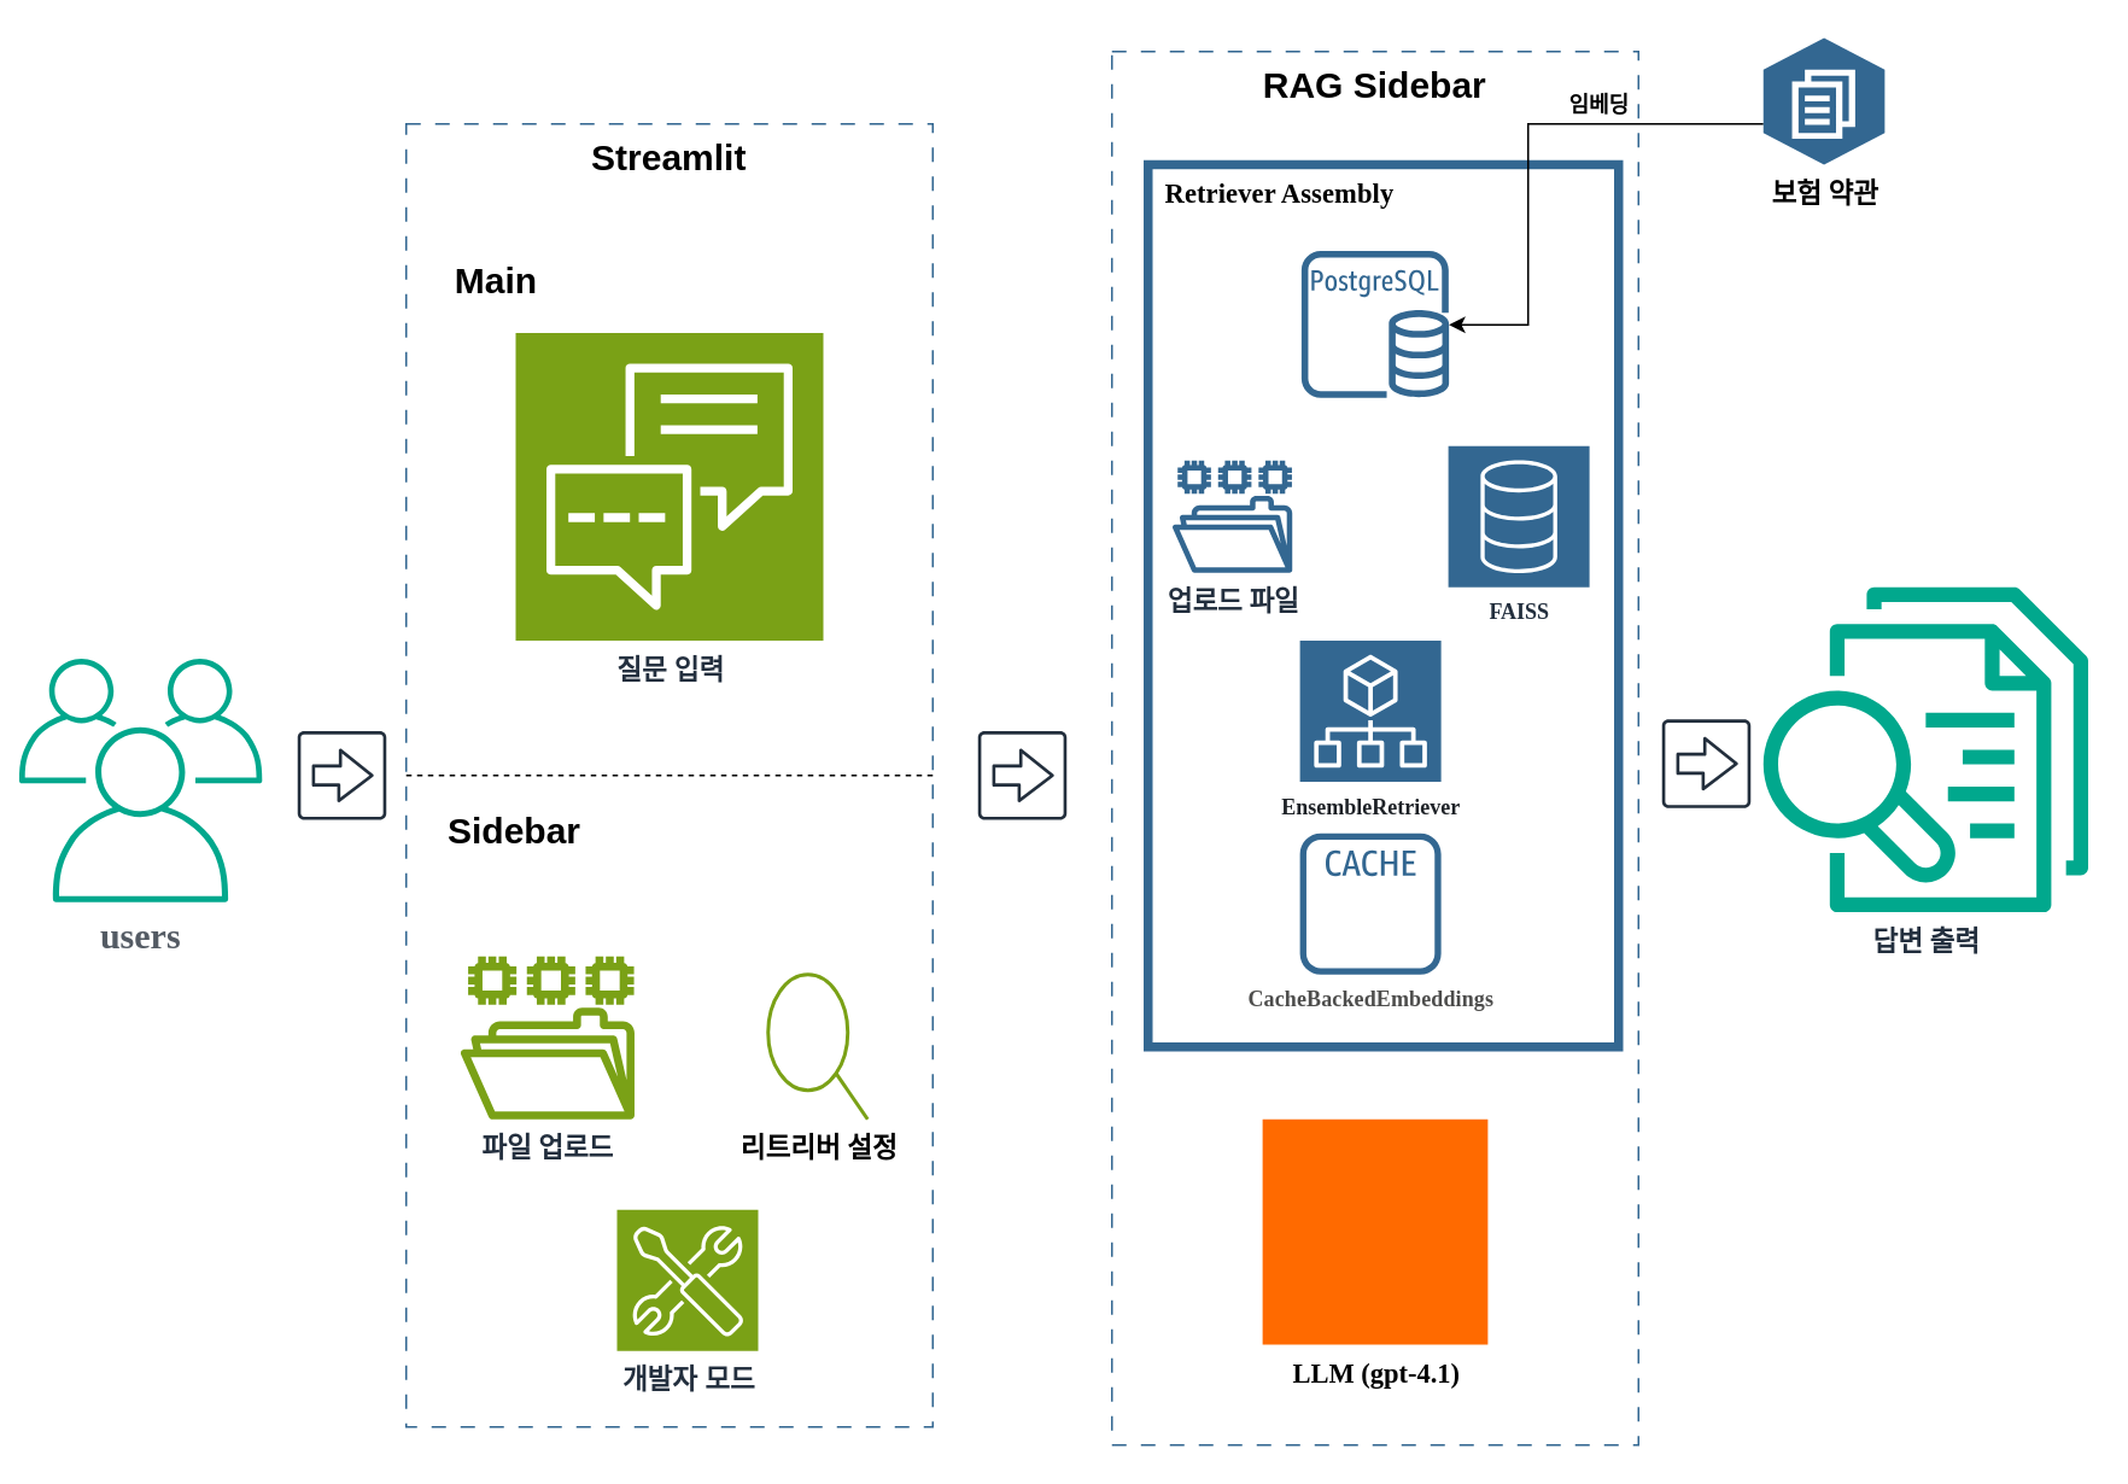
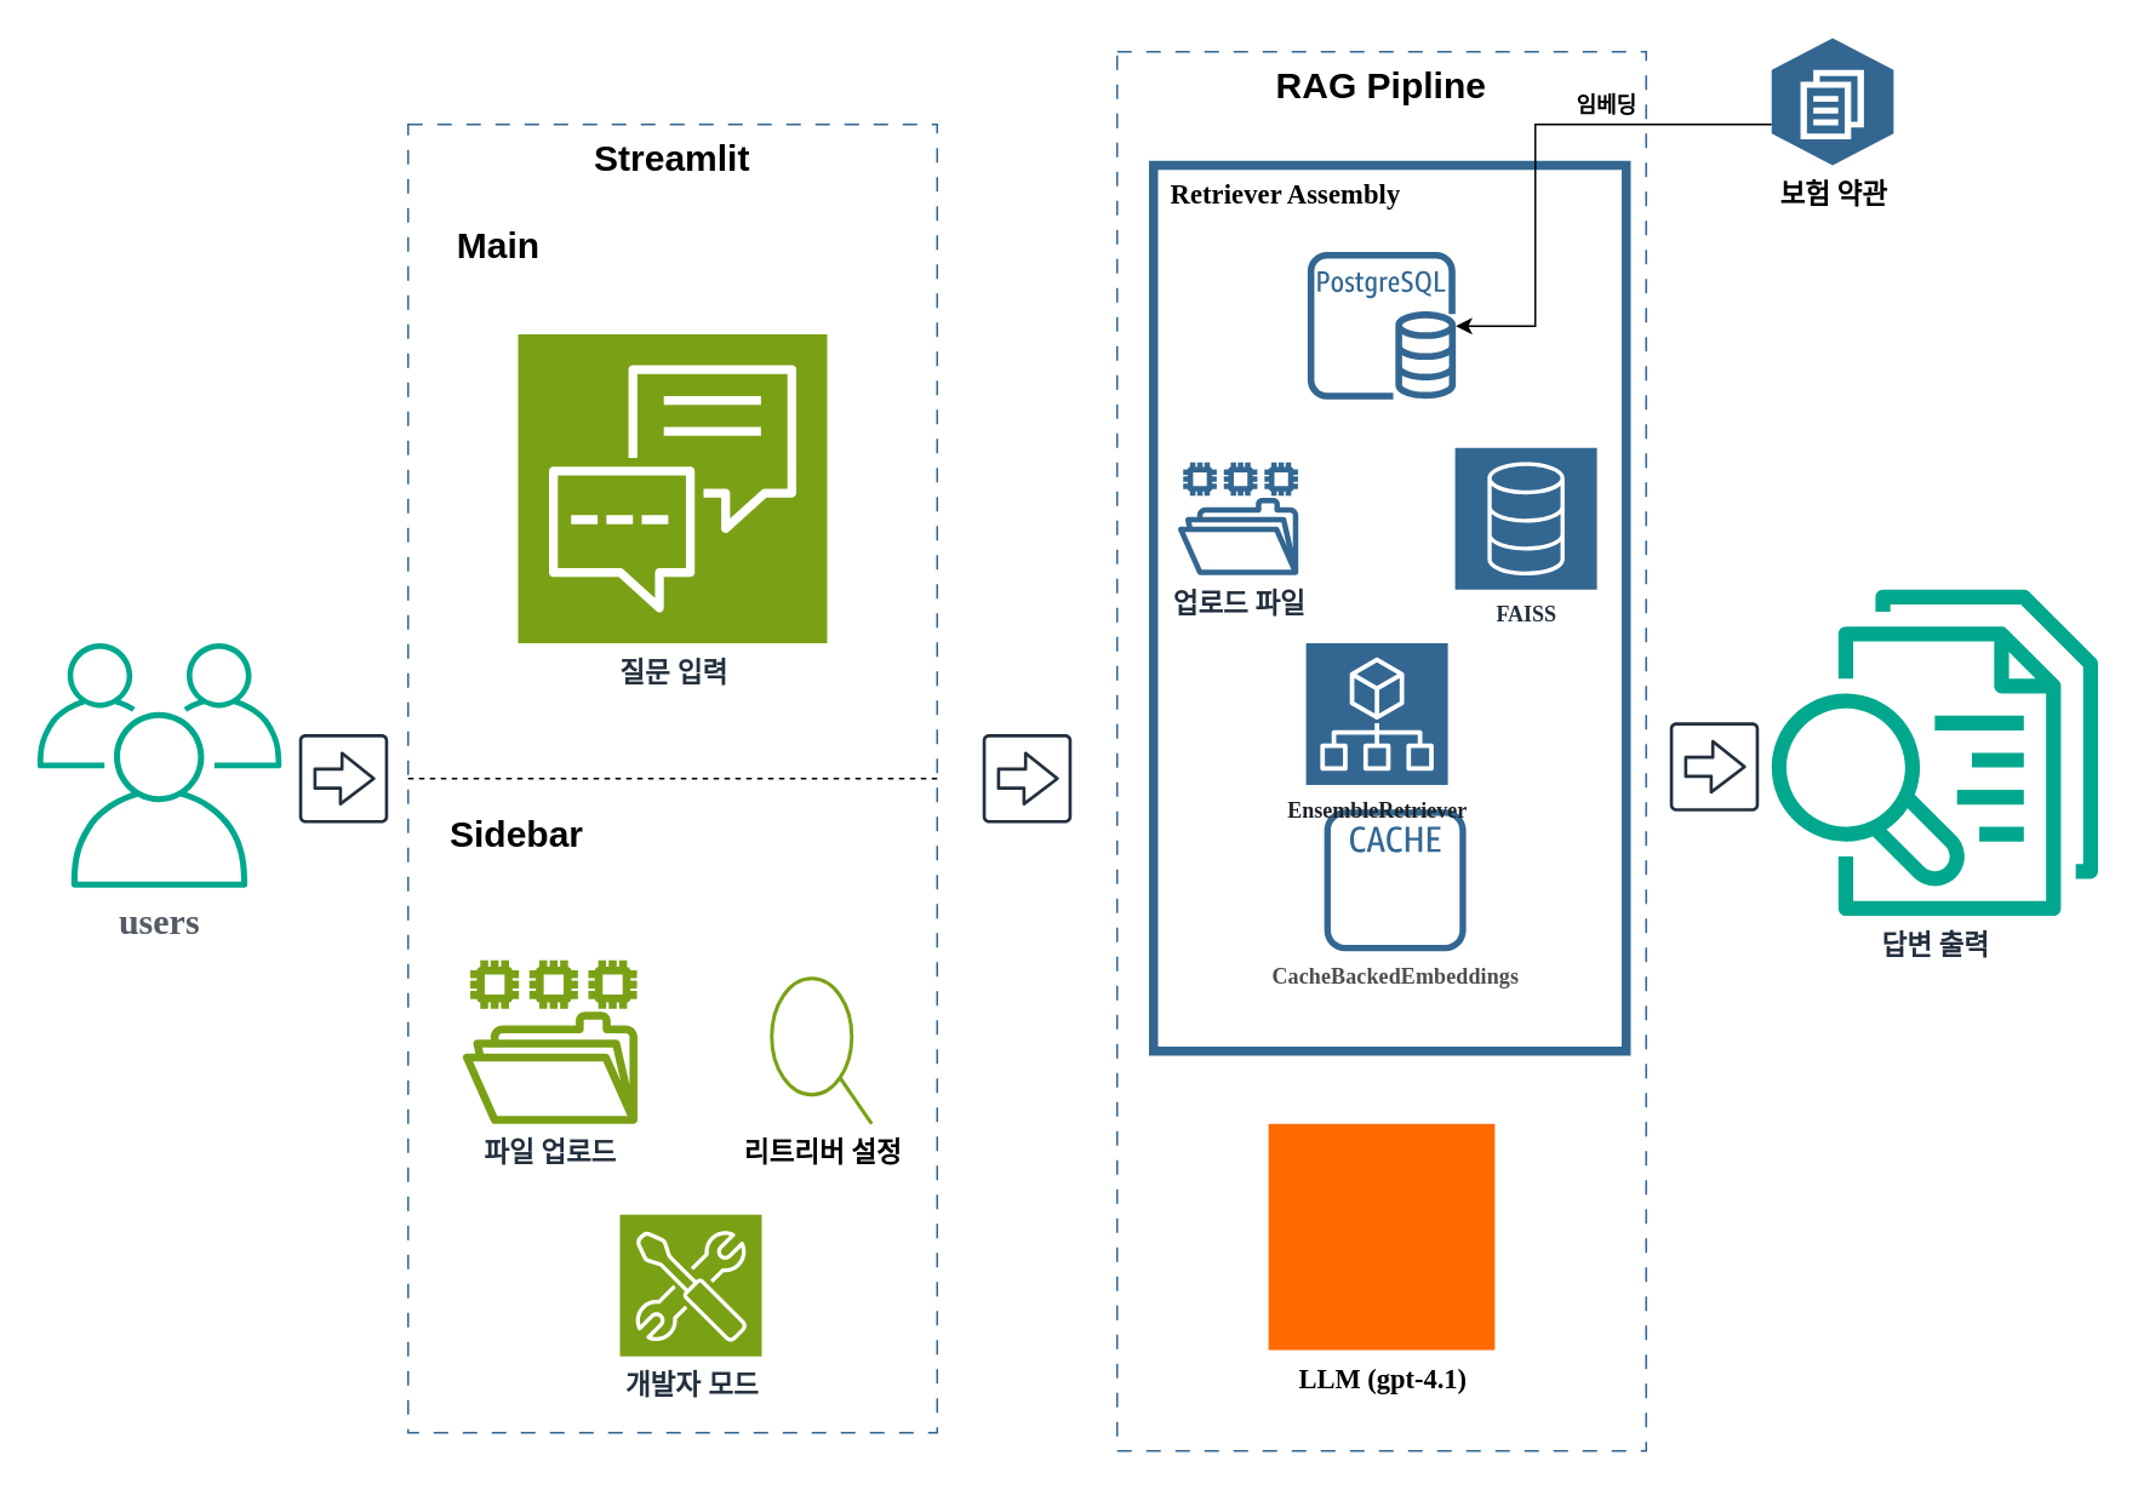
- <mxCell id="2" value="&lt;font style=&quot;font-size: 20px;&quot;&gt;&lt;b&gt;RAG Sidebar&lt;/b&gt;&lt;/font&gt;" style="fillColor=none;strokeColor=#336791;dashed=1;verticalAlign=top;fontStyle=0;fontColor=#000000;whiteSpace=wrap;html=1;dashPattern=8 8;" vertex="1" parent="1"><mxGeometry x="614" y="28" width="291" height="770" as="geometry" /></mxCell>
+ <mxCell id="2" value="&lt;font style=&quot;font-size: 20px;&quot;&gt;&lt;b&gt;RAG Pipline&lt;/b&gt;&lt;/font&gt;" style="fillColor=none;strokeColor=#336791;dashed=1;verticalAlign=top;fontStyle=0;fontColor=#000000;whiteSpace=wrap;html=1;dashPattern=8 8;" vertex="1" parent="1"><mxGeometry x="614" y="28" width="291" height="770" as="geometry" /></mxCell>
- <mxCell id="18" value="&lt;font style=&quot;font-size: 20px;&quot;&gt;&lt;b style=&quot;&quot;&gt;Main&lt;/b&gt;&lt;/font&gt;" style="text;html=1;align=center;verticalAlign=middle;whiteSpace=wrap;rounded=0;" vertex="1" parent="1"><mxGeometry x="244" y="138.5" width="60" height="30" as="geometry" /></mxCell>
+ <mxCell id="18" value="&lt;font style=&quot;font-size: 20px;&quot;&gt;&lt;b style=&quot;&quot;&gt;Main&lt;/b&gt;&lt;/font&gt;" style="text;html=1;align=center;verticalAlign=middle;whiteSpace=wrap;rounded=0;" vertex="1" parent="1"><mxGeometry x="244" y="118.5" width="60" height="30" as="geometry" /></mxCell>
- <mxCell id="6" value="&lt;b&gt;&lt;font style=&quot;font-size: 20px;&quot; face=&quot;Tahoma&quot;&gt;users&lt;/font&gt;&lt;/b&gt;" style="sketch=0;outlineConnect=0;gradientColor=none;fontColor=#545B64;strokeColor=none;fillColor=#01A88D;dashed=0;verticalLabelPosition=bottom;verticalAlign=top;align=center;html=1;fontSize=12;fontStyle=0;aspect=fixed;shape=mxgraph.aws4.illustration_users;pointerEvents=1" parent="1" vertex="1"><mxGeometry x="10" y="363.5" width="134.5" height="134.5" as="geometry" /></mxCell>
+ <mxCell id="6" value="&lt;b&gt;&lt;font style=&quot;font-size: 20px;&quot; face=&quot;Tahoma&quot;&gt;users&lt;/font&gt;&lt;/b&gt;" style="sketch=0;outlineConnect=0;gradientColor=none;fontColor=#545B64;strokeColor=none;fillColor=#01A88D;dashed=0;verticalLabelPosition=bottom;verticalAlign=top;align=center;html=1;fontSize=12;fontStyle=0;aspect=fixed;shape=mxgraph.aws4.illustration_users;pointerEvents=1" parent="1" vertex="1"><mxGeometry x="20" y="353.5" width="134.5" height="134.5" as="geometry" /></mxCell>
- <mxCell id="22" value="&lt;span style=&quot;color: rgb(77, 77, 76); letter-spacing: 0.08px; text-align: right; white-space: pre-wrap;&quot;&gt;&lt;font face=&quot;Tahoma&quot;&gt;&lt;b&gt;CacheBackedEmbeddings &lt;/b&gt;&lt;/font&gt;&lt;/span&gt;" style="sketch=0;outlineConnect=0;fontColor=#232F3E;gradientColor=none;fillColor=#336791;strokeColor=none;dashed=0;verticalLabelPosition=bottom;verticalAlign=top;align=center;html=1;fontSize=12;fontStyle=0;aspect=fixed;pointerEvents=1;shape=mxgraph.aws4.cache_node;" vertex="1" parent="1"><mxGeometry x="717.91" y="460" width="78" height="78" as="geometry" /></mxCell>
+ <mxCell id="22" value="&lt;span style=&quot;color: rgb(77, 77, 76); letter-spacing: 0.08px; text-align: right; white-space: pre-wrap;&quot;&gt;&lt;font face=&quot;Tahoma&quot;&gt;&lt;b&gt;CacheBackedEmbeddings &lt;/b&gt;&lt;/font&gt;&lt;/span&gt;" style="sketch=0;outlineConnect=0;fontColor=#232F3E;gradientColor=none;fillColor=#336791;strokeColor=none;dashed=0;verticalLabelPosition=bottom;verticalAlign=top;align=center;html=1;fontSize=12;fontStyle=0;aspect=fixed;pointerEvents=1;shape=mxgraph.aws4.cache_node;" vertex="1" parent="1"><mxGeometry x="727.91" y="445" width="78" height="78" as="geometry" /></mxCell>
